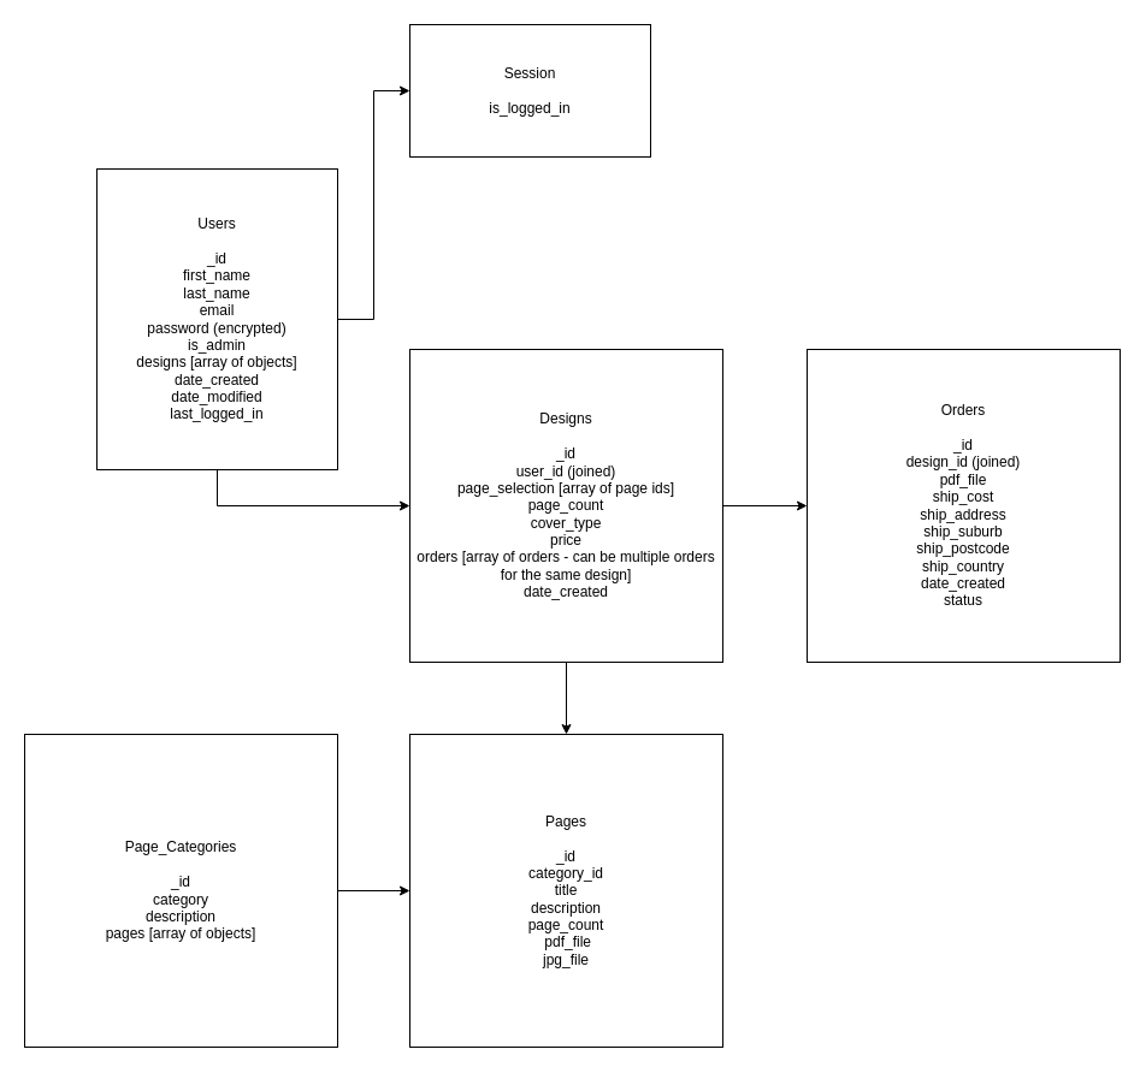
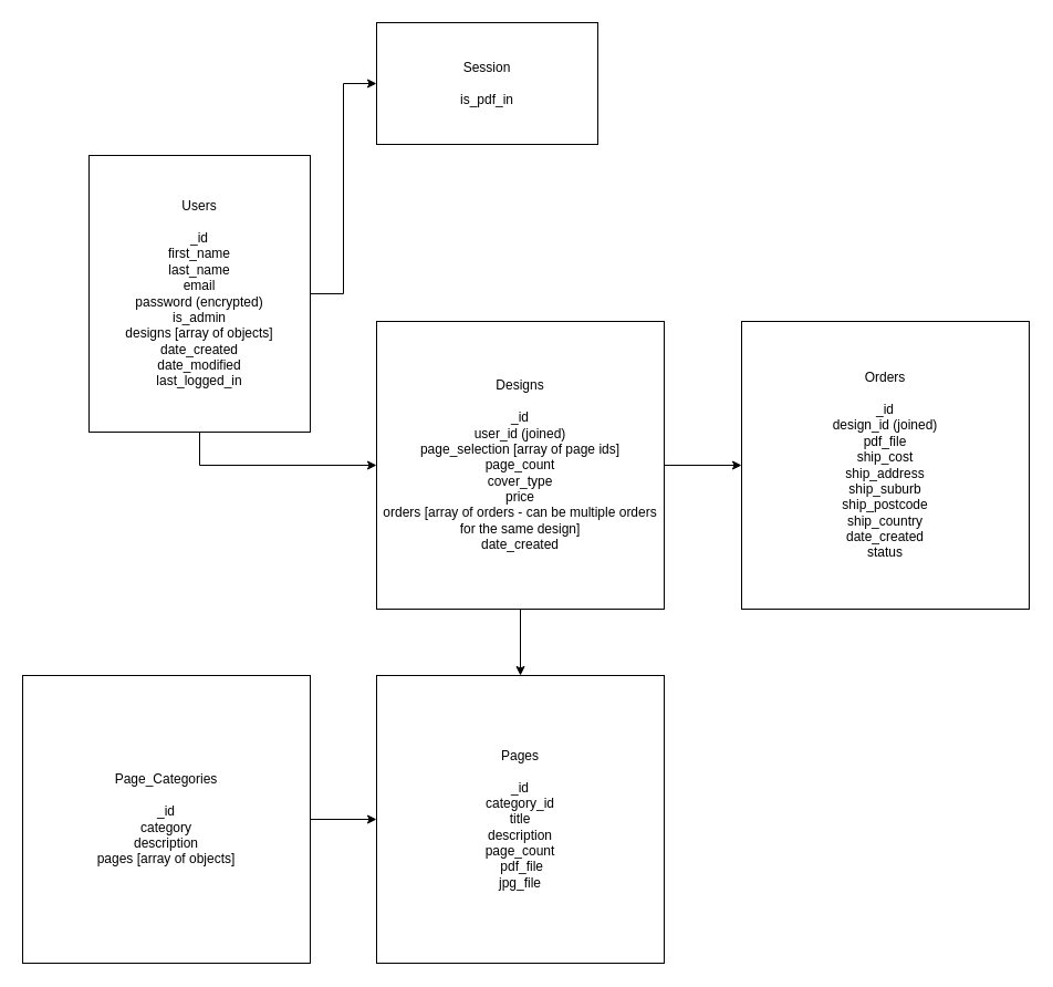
- <mxCell id="9" value="Session&lt;br&gt;&lt;br&gt;is_logged_in" style="rounded=0;whiteSpace=wrap;html=1;" vertex="1" parent="1"><mxGeometry x="340" y="20" width="200" height="110" as="geometry" /></mxCell>
+ <mxCell id="9" value="Session&lt;br&gt;&lt;br&gt;is_pdf_in" style="rounded=0;whiteSpace=wrap;html=1;" vertex="1" parent="1"><mxGeometry x="340" y="20" width="200" height="110" as="geometry" /></mxCell>
